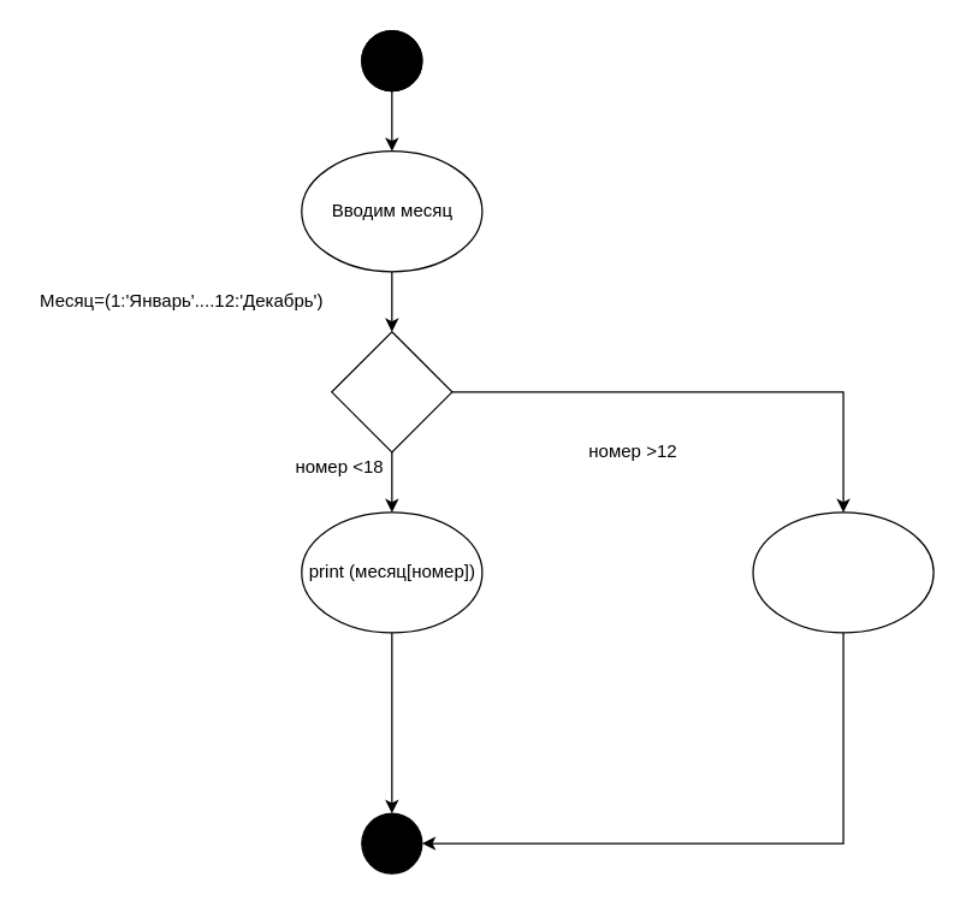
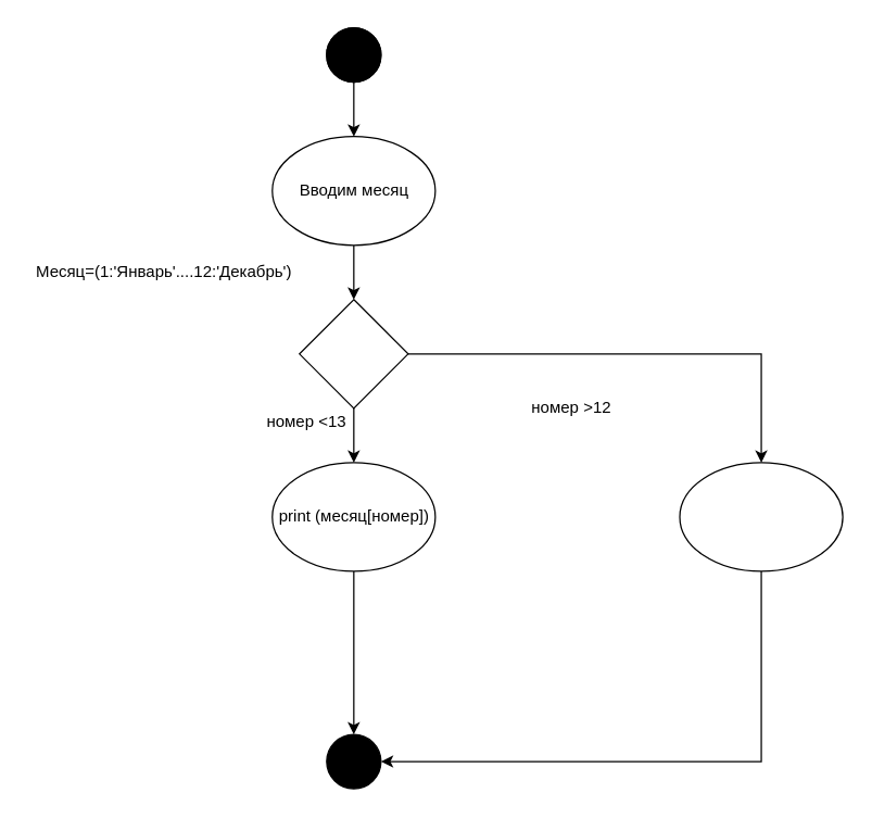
- <mxCell id="17" value="номер &amp;lt;18" style="text;html=1;resizable=0;autosize=1;align=center;verticalAlign=middle;points=[];fillColor=none;strokeColor=none;rounded=0;" vertex="1" parent="1"><mxGeometry x="190" y="300" width="70" height="20" as="geometry" /></mxCell>
+ <mxCell id="17" value="номер &amp;lt;13" style="text;html=1;resizable=0;autosize=1;align=center;verticalAlign=middle;points=[];fillColor=none;strokeColor=none;rounded=0;" vertex="1" parent="1"><mxGeometry x="190" y="300" width="70" height="20" as="geometry" /></mxCell>
